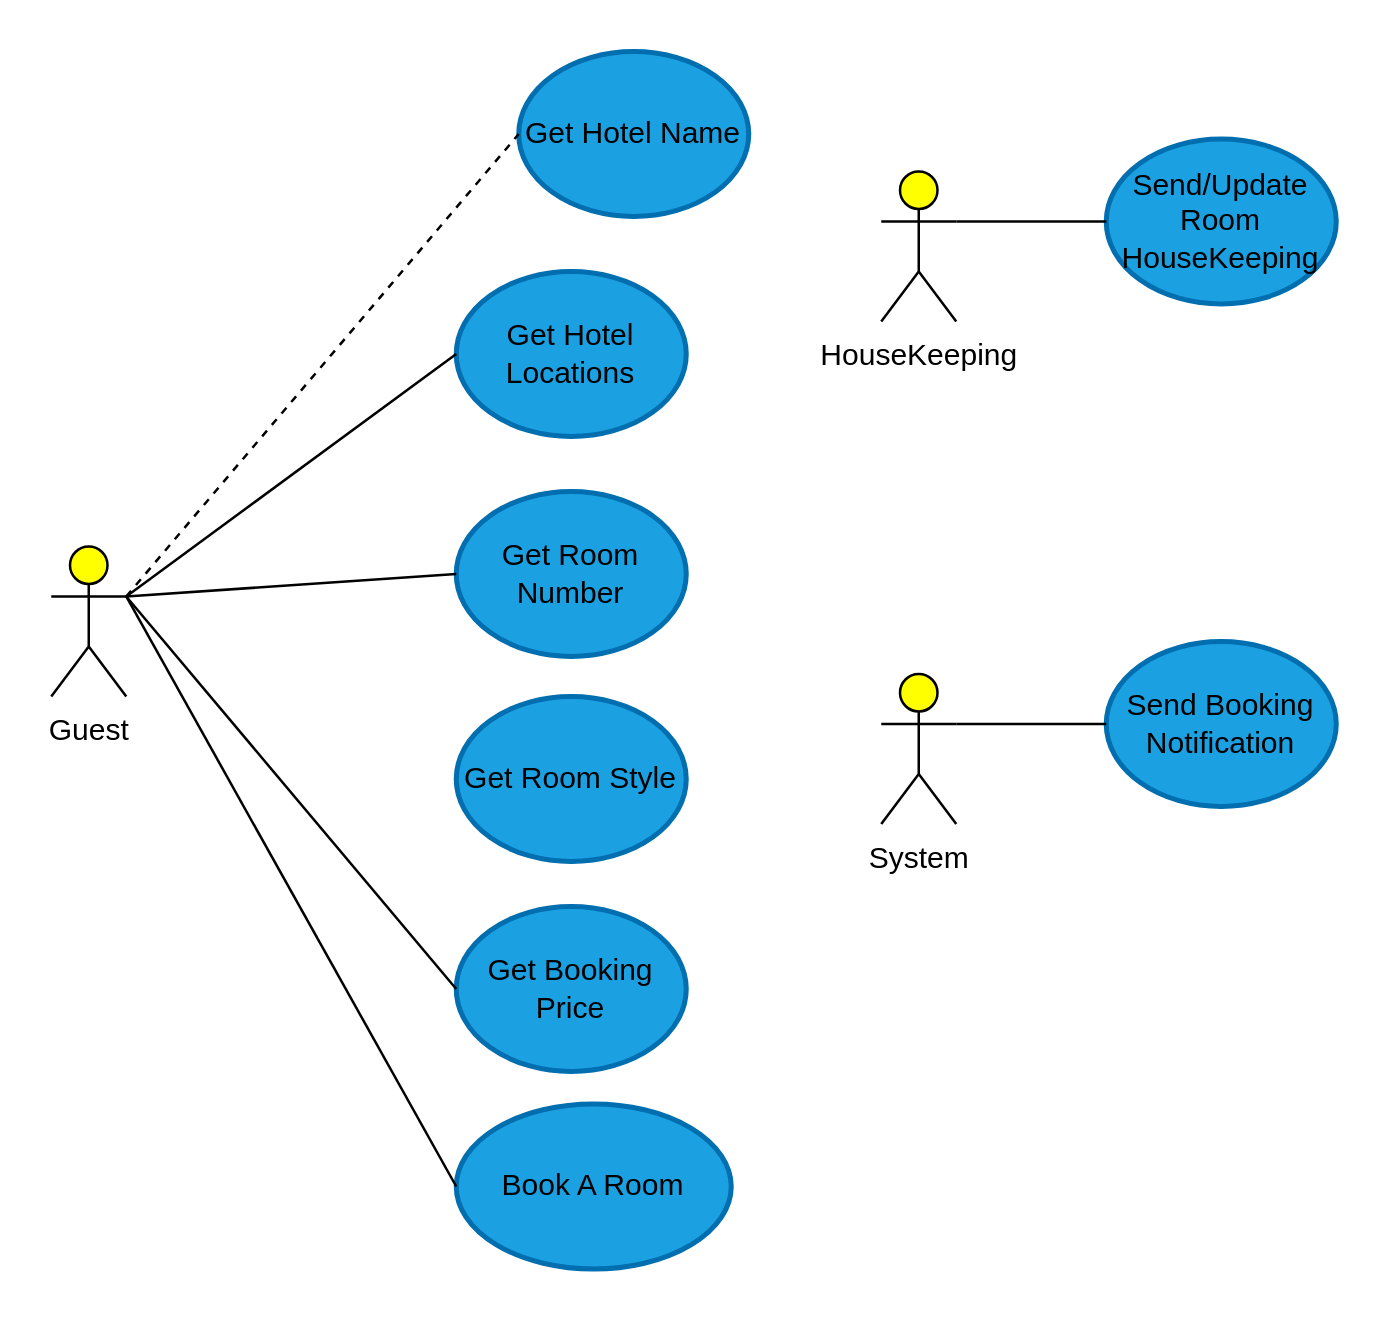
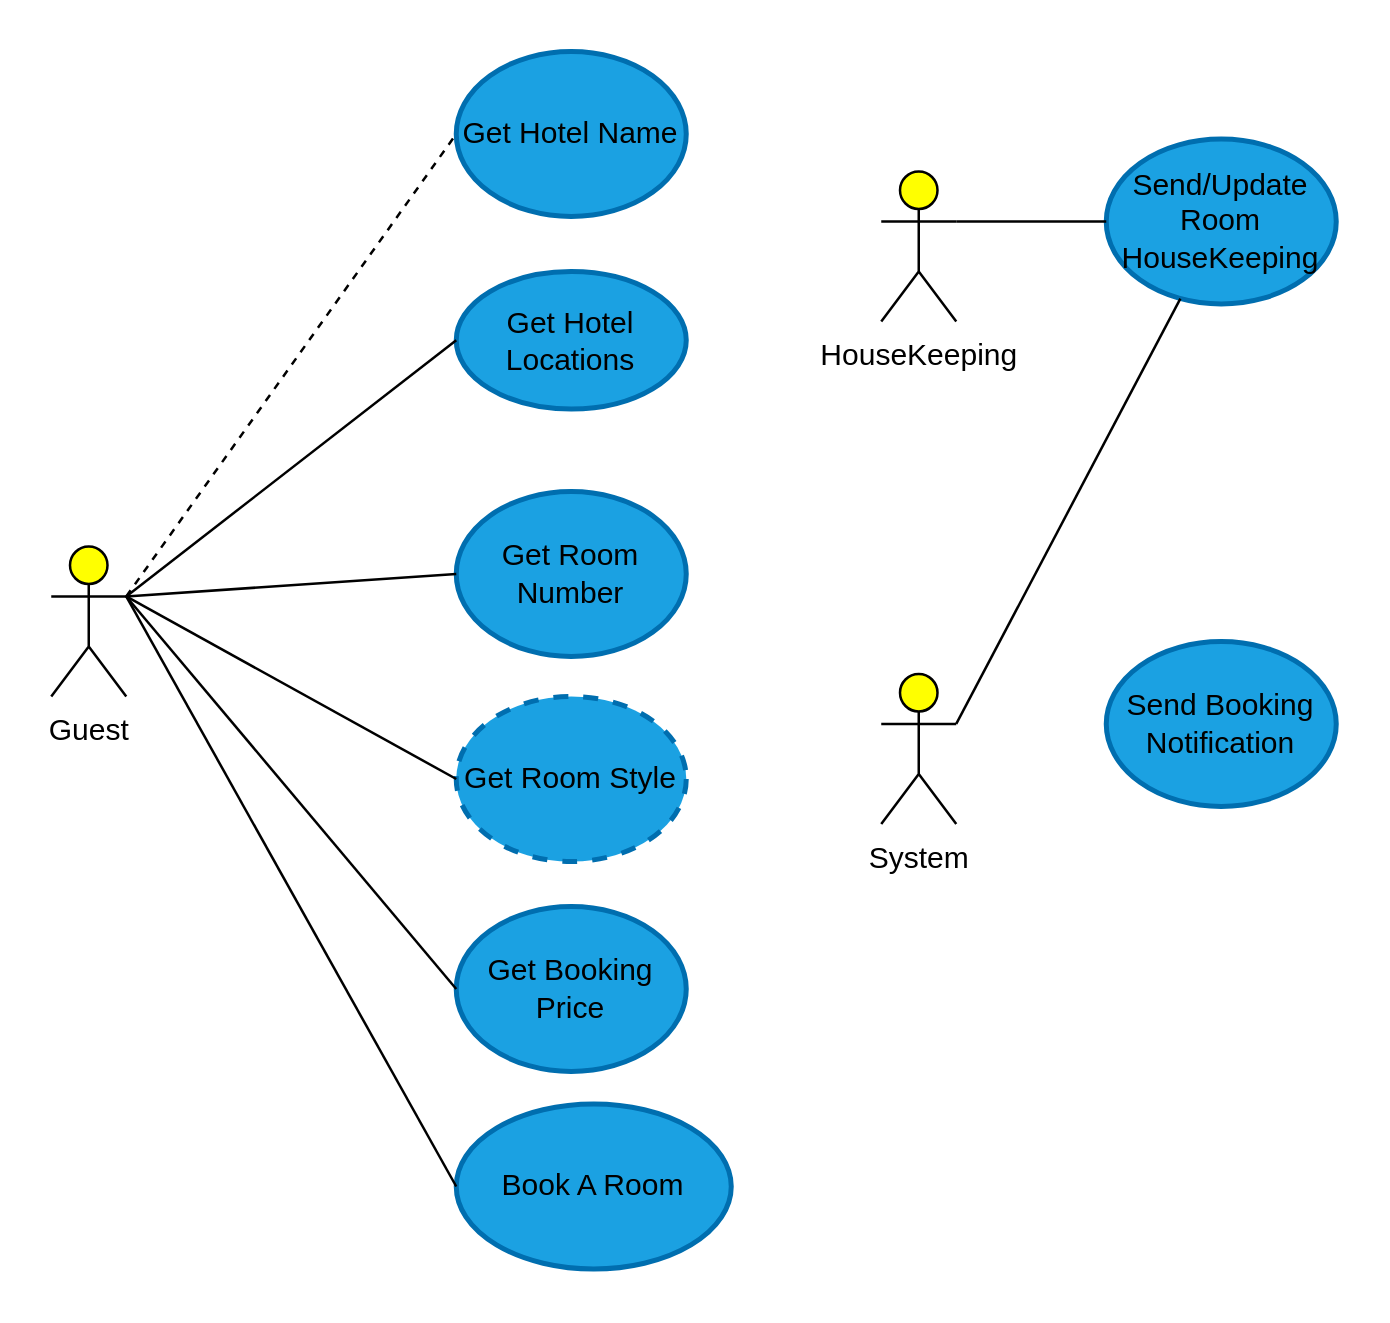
- <mxCell id="5" value="Get Hotel Name" style="ellipse;whiteSpace=wrap;html=1;strokeColor=#006EAF;fontColor=#000000;fillColor=#1ba1e2;strokeWidth=2;" vertex="1" parent="1"><mxGeometry x="207" y="20" width="92" height="66" as="geometry" /></mxCell>
+ <mxCell id="5" value="Get Hotel Name" style="ellipse;whiteSpace=wrap;html=1;strokeColor=#006EAF;fontColor=#000000;fillColor=#1ba1e2;strokeWidth=2;" vertex="1" parent="1"><mxGeometry x="182" y="20" width="92" height="66" as="geometry" /></mxCell>
- <mxCell id="8" value="Get Hotel Locations" style="ellipse;whiteSpace=wrap;html=1;strokeColor=#006EAF;fontColor=#000000;fillColor=#1ba1e2;strokeWidth=2;" vertex="1" parent="1"><mxGeometry x="182" y="108" width="92" height="66" as="geometry" /></mxCell>
+ <mxCell id="8" value="Get Hotel Locations" style="ellipse;whiteSpace=wrap;html=1;strokeColor=#006EAF;fontColor=#000000;fillColor=#1ba1e2;strokeWidth=2;" vertex="1" parent="1"><mxGeometry x="182" y="108" width="92" height="55" as="geometry" /></mxCell>
+ <mxCell id="16" value="" style="endArrow=none;html=1;fontColor=#000000;strokeColor=#000000;exitX=1;exitY=0.333;exitDx=0;exitDy=0;exitPerimeter=0;entryX=0;entryY=0.5;entryDx=0;entryDy=0;" edge="1" parent="1" source="2" target="10"><mxGeometry width="50" height="50" relative="1" as="geometry"><mxPoint x="80" y="268" as="sourcePoint" /><mxPoint x="212" y="83" as="targetPoint" /></mxGeometry></mxCell>
- <mxCell id="20" value="" style="endArrow=none;html=1;strokeColor=#000000;fontColor=#000000;entryX=0;entryY=0.5;entryDx=0;entryDy=0;exitX=1;exitY=0.333;exitDx=0;exitDy=0;exitPerimeter=0;" edge="1" parent="1" source="4" target="7"><mxGeometry width="50" height="50" relative="1" as="geometry"><mxPoint x="274" y="205" as="sourcePoint" /><mxPoint x="456" y="14" as="targetPoint" /></mxGeometry></mxCell>
+ <mxCell id="20" value="" style="endArrow=none;html=1;strokeColor=#000000;fontColor=#000000;exitX=1;exitY=0.333;exitDx=0;exitDy=0;exitPerimeter=0;" edge="1" parent="1" source="4" target="6"><mxGeometry width="50" height="50" relative="1" as="geometry"><mxPoint x="274" y="205" as="sourcePoint" /><mxPoint x="456" y="14" as="targetPoint" /></mxGeometry></mxCell>
- <mxCell id="10" value="Get Room Style" style="ellipse;whiteSpace=wrap;html=1;strokeColor=#006EAF;fontColor=#000000;fillColor=#1ba1e2;strokeWidth=2;" vertex="1" parent="1"><mxGeometry x="182" y="278" width="92" height="66" as="geometry" /></mxCell>
+ <mxCell id="10" value="Get Room Style" style="ellipse;whiteSpace=wrap;html=1;strokeColor=#006EAF;fontColor=#000000;fillColor=#1ba1e2;strokeWidth=2;dashed=1;" vertex="1" parent="1"><mxGeometry x="182" y="278" width="92" height="66" as="geometry" /></mxCell>
